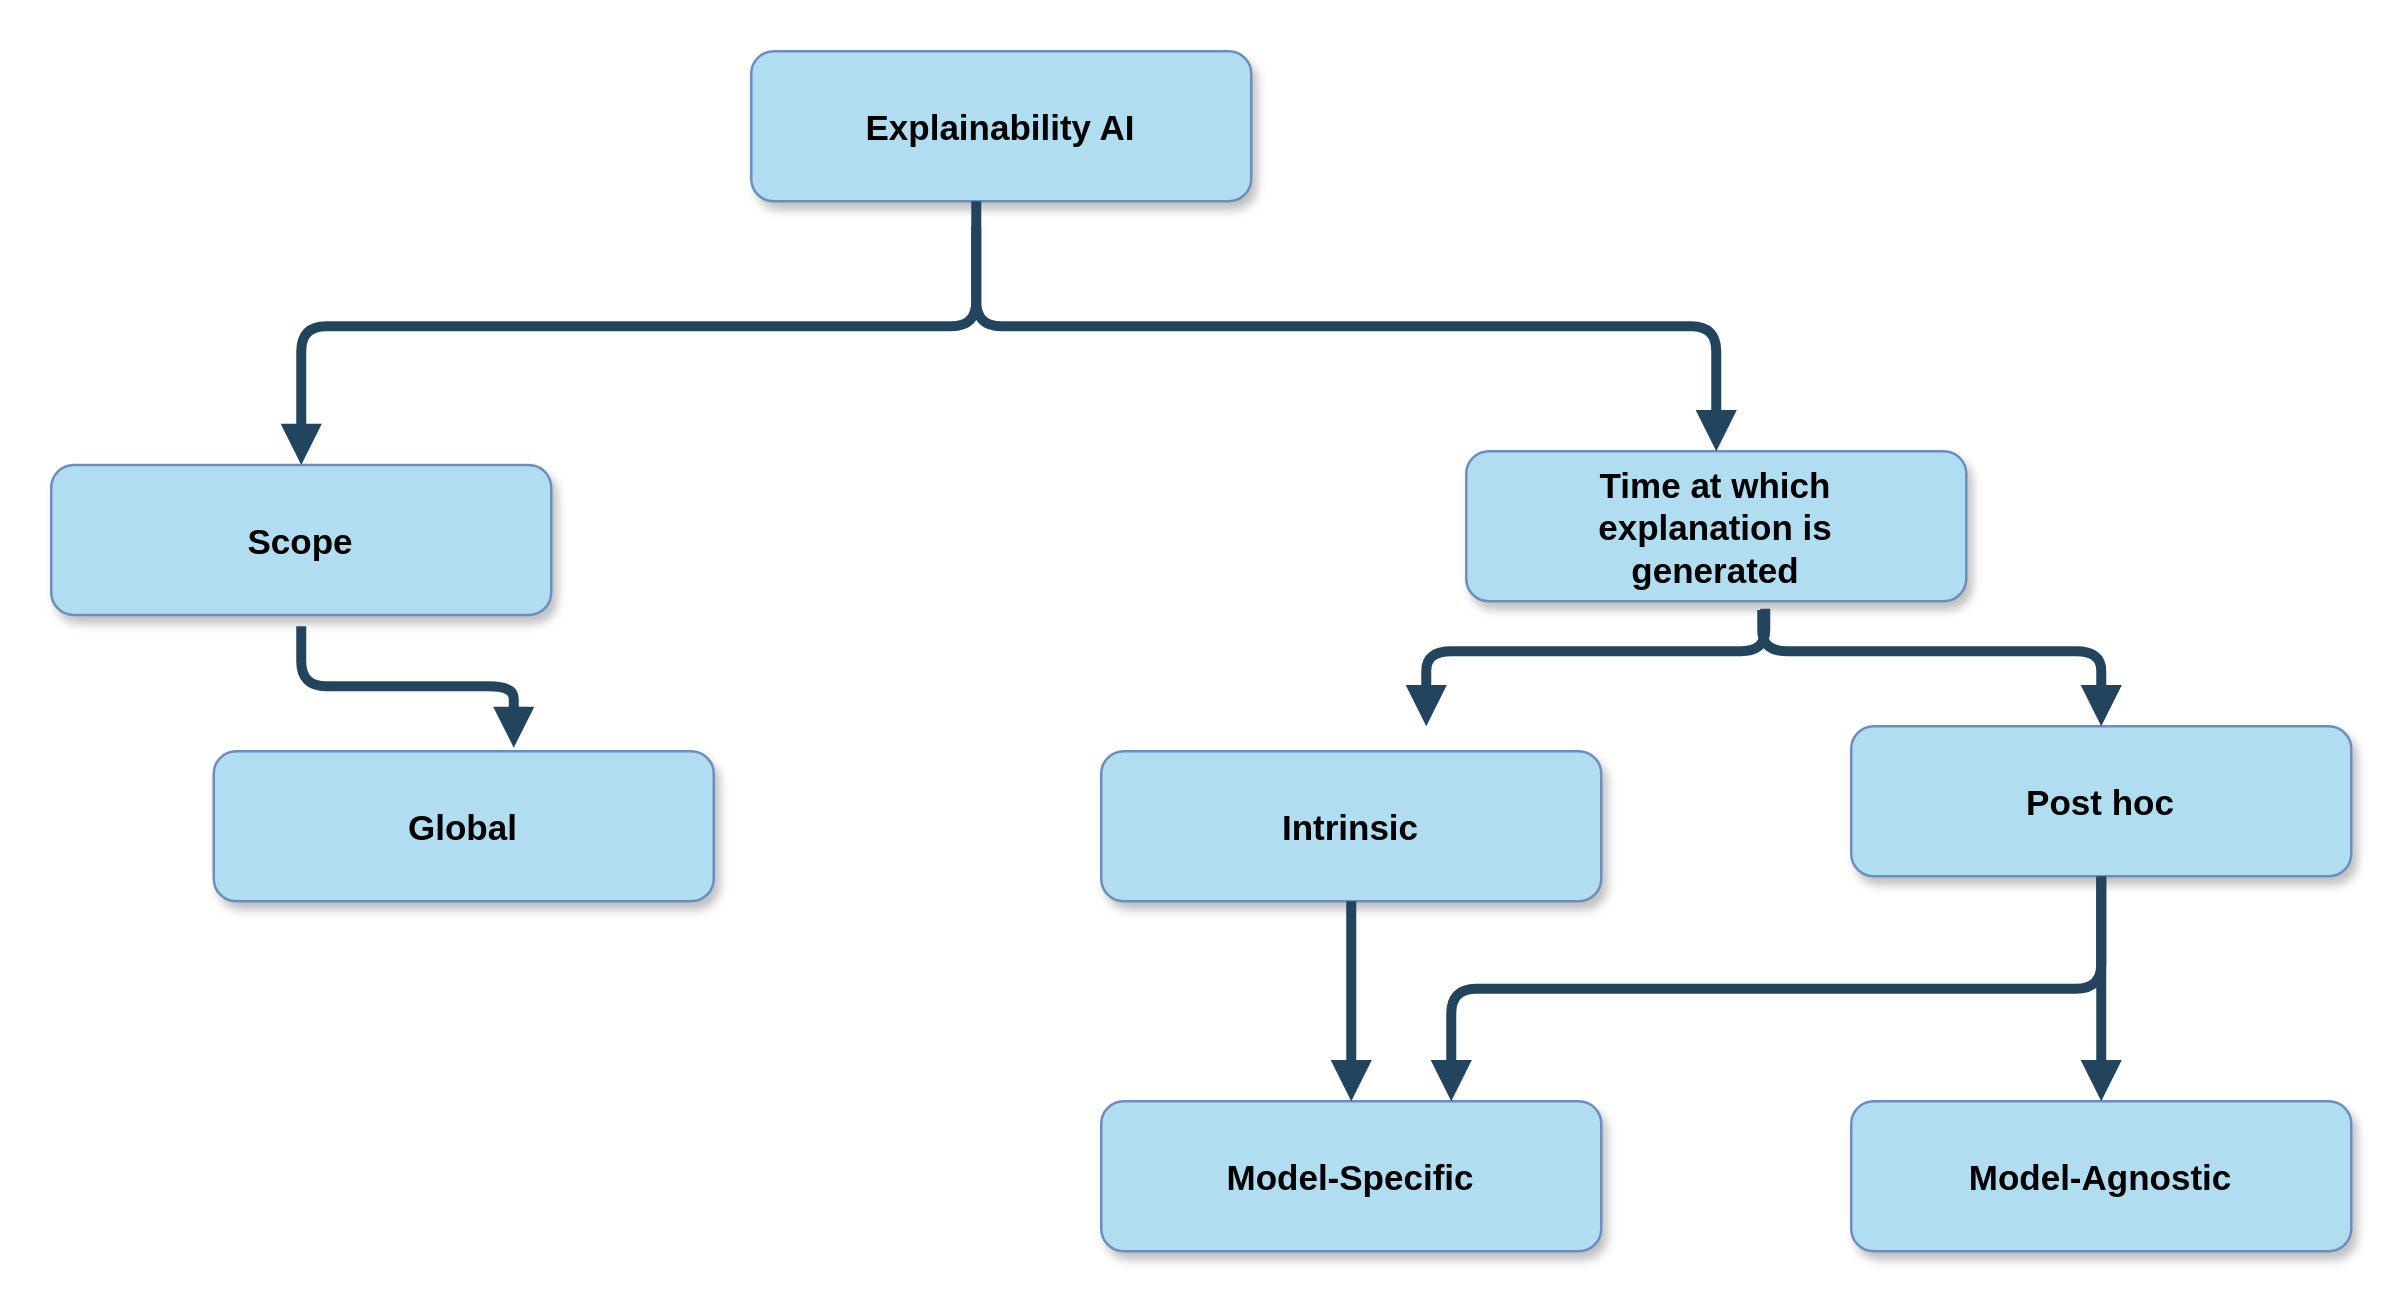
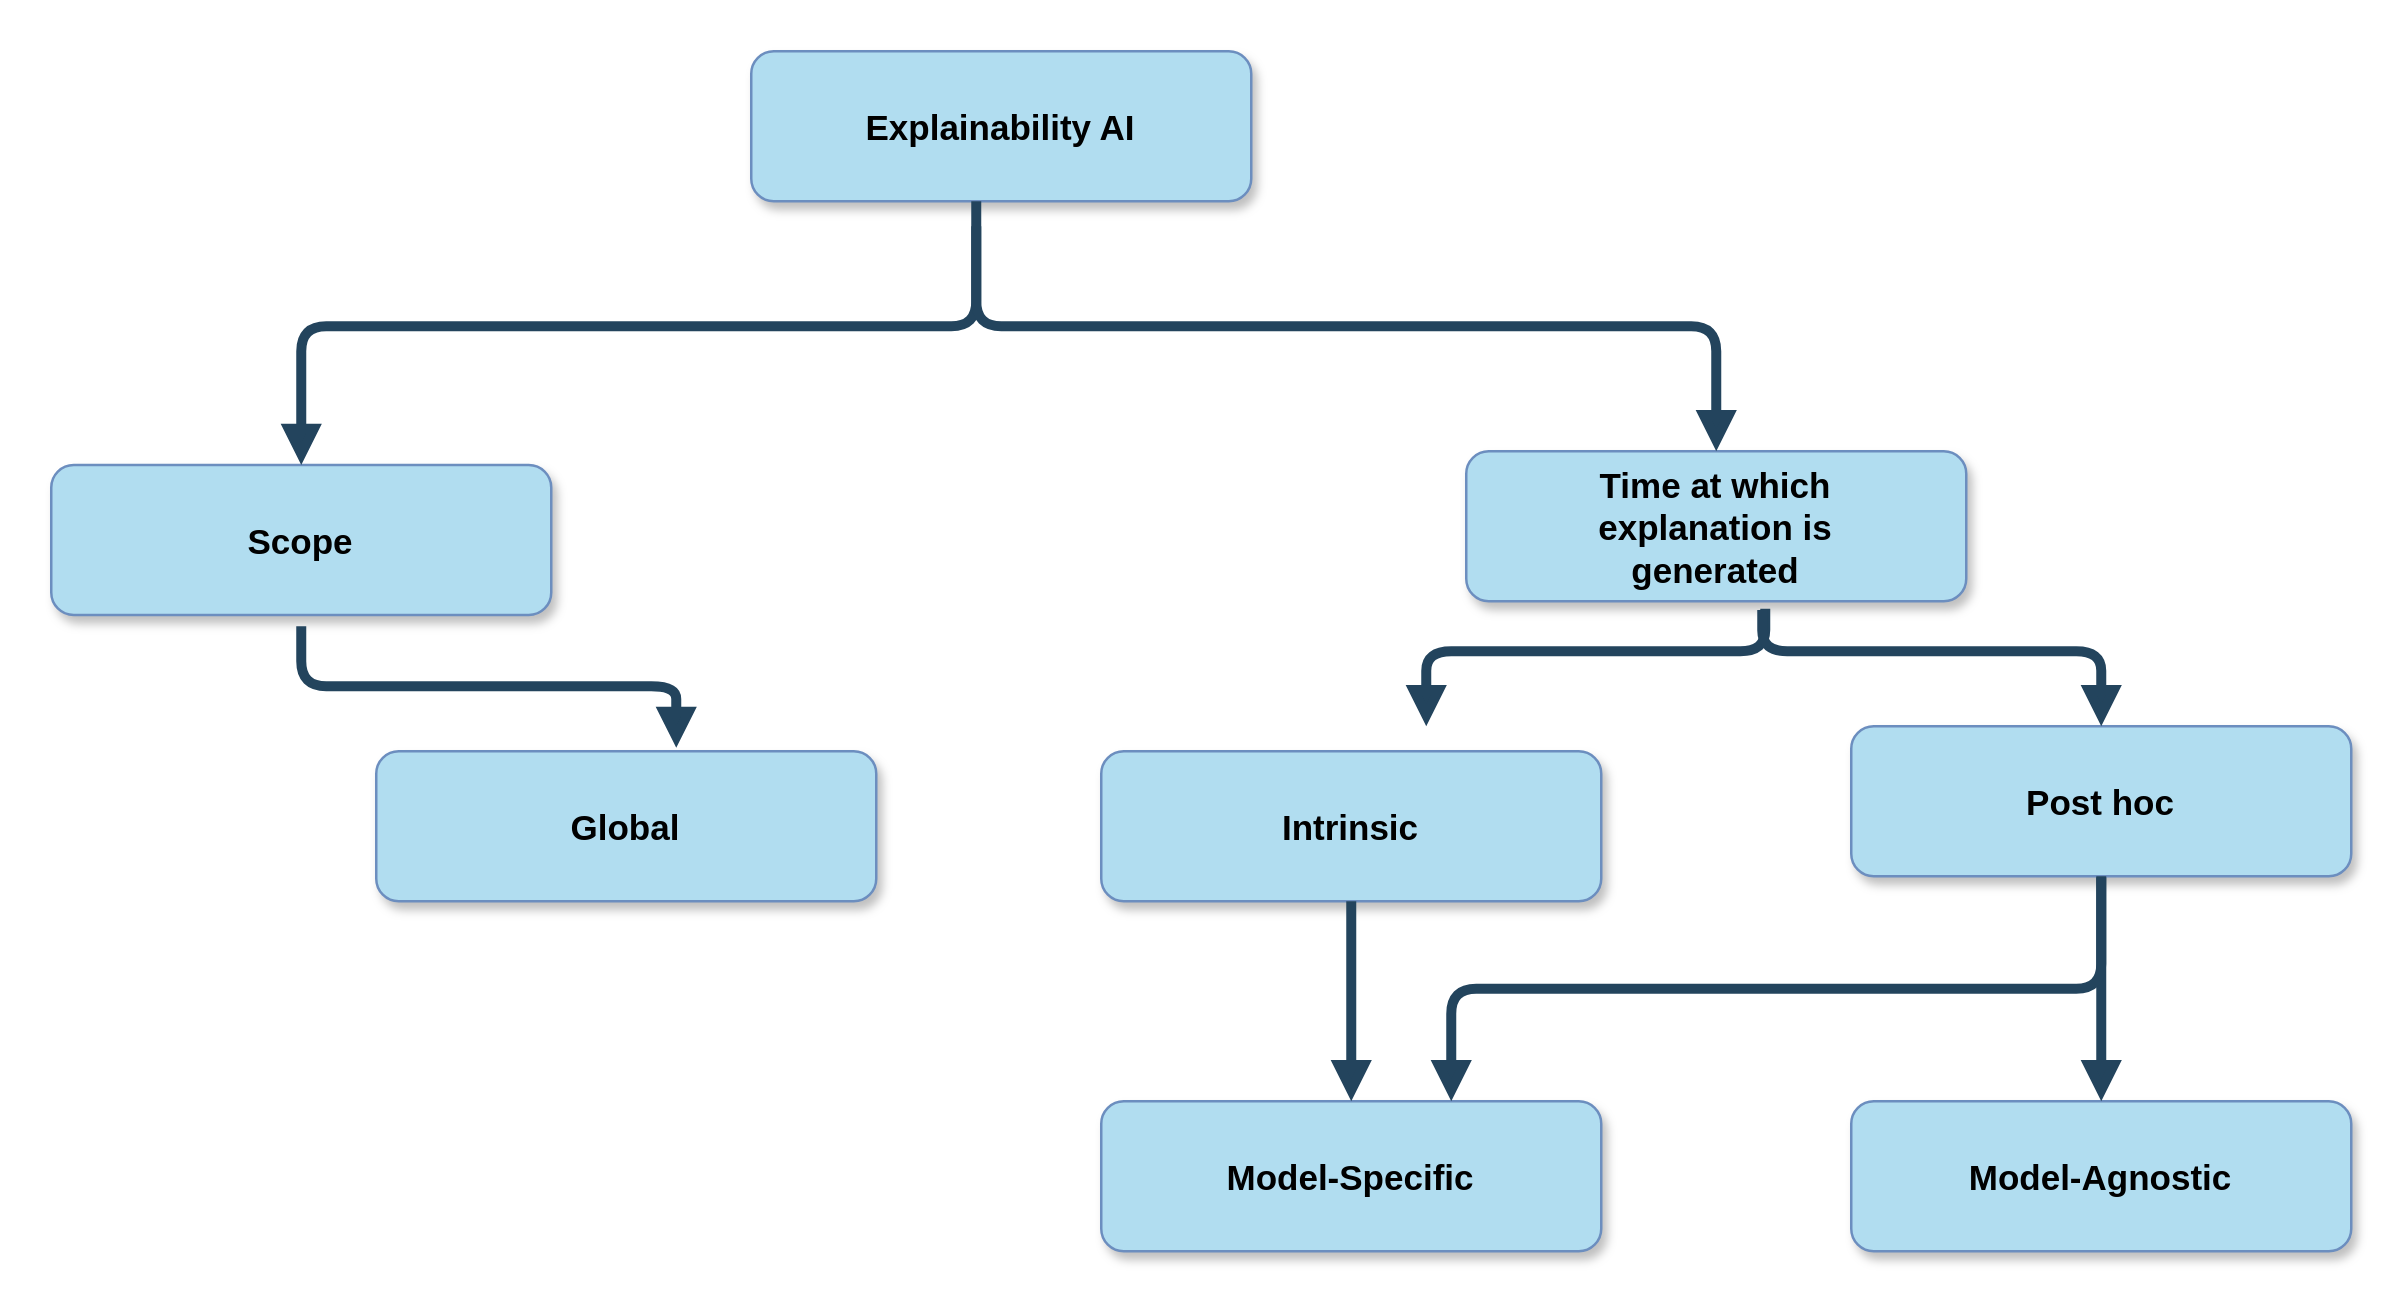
- <mxCell id="14" value="Global" style="rounded=1;shadow=1;fontStyle=1;fontSize=14;fillColor=#B1DDF0;strokeColor=#6c8ebf;" parent="1" vertex="1"><mxGeometry x="85" y="300" width="200" height="60" as="geometry" /></mxCell>
+ <mxCell id="14" value="Global" style="rounded=1;shadow=1;fontStyle=1;fontSize=14;fillColor=#B1DDF0;strokeColor=#6c8ebf;" parent="1" vertex="1"><mxGeometry x="150" y="300" width="200" height="60" as="geometry" /></mxCell>
